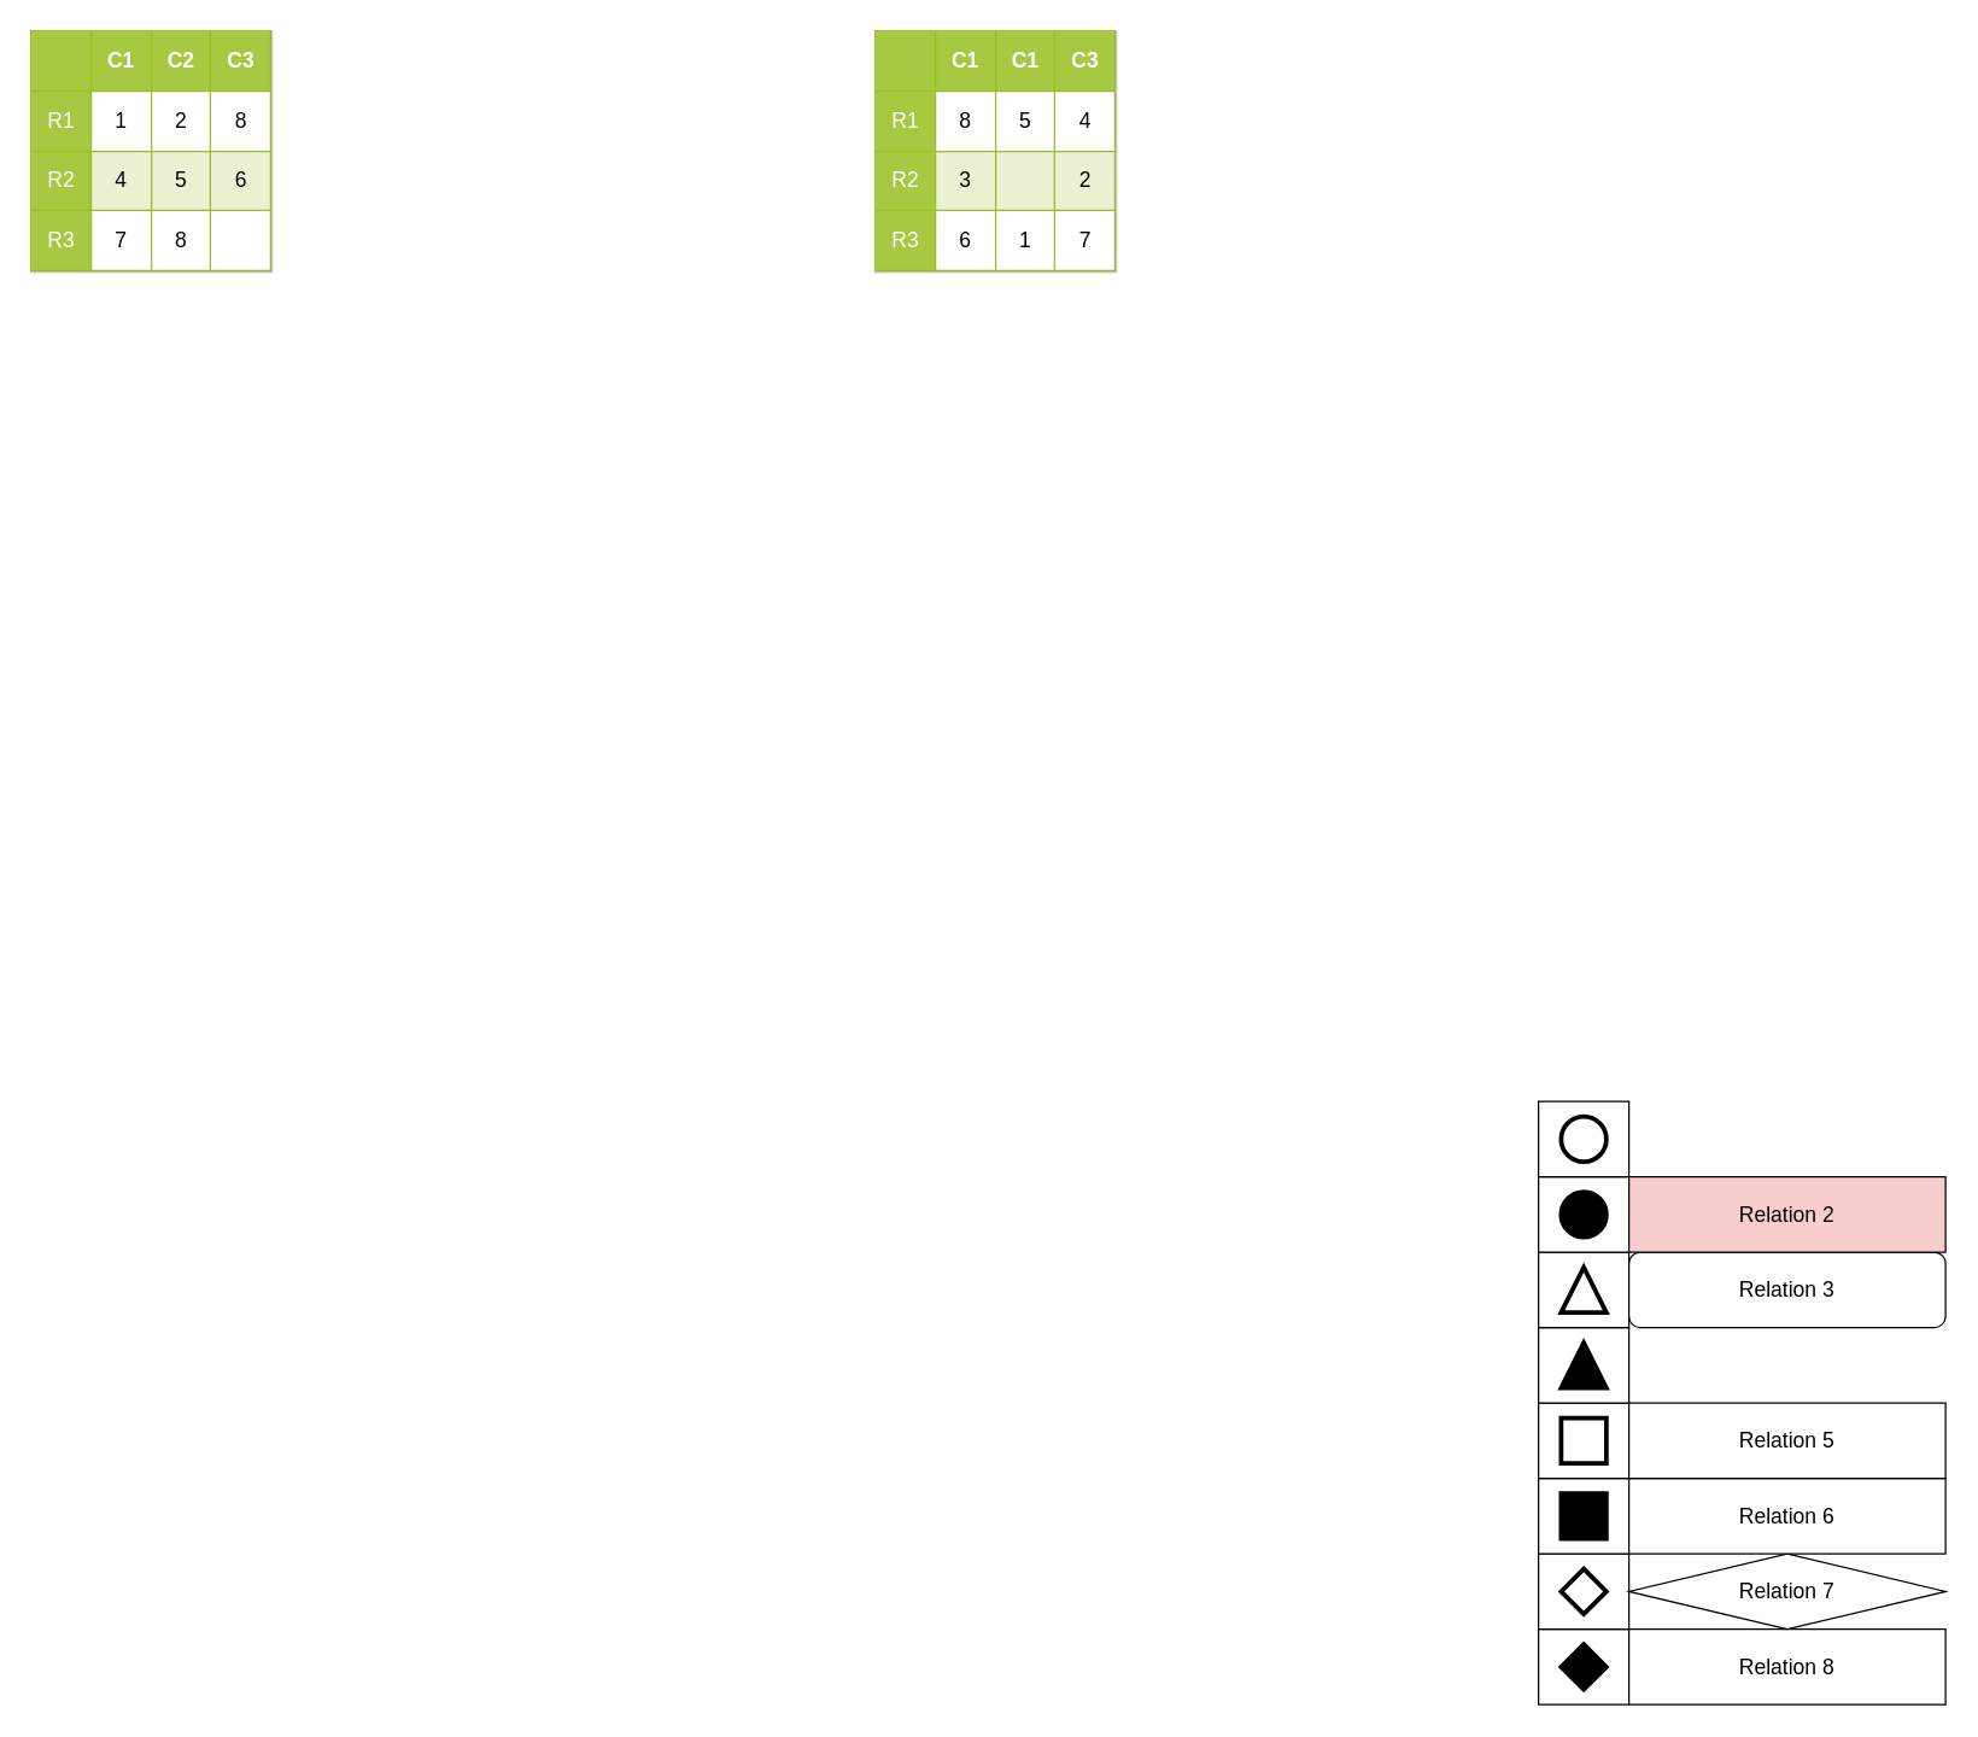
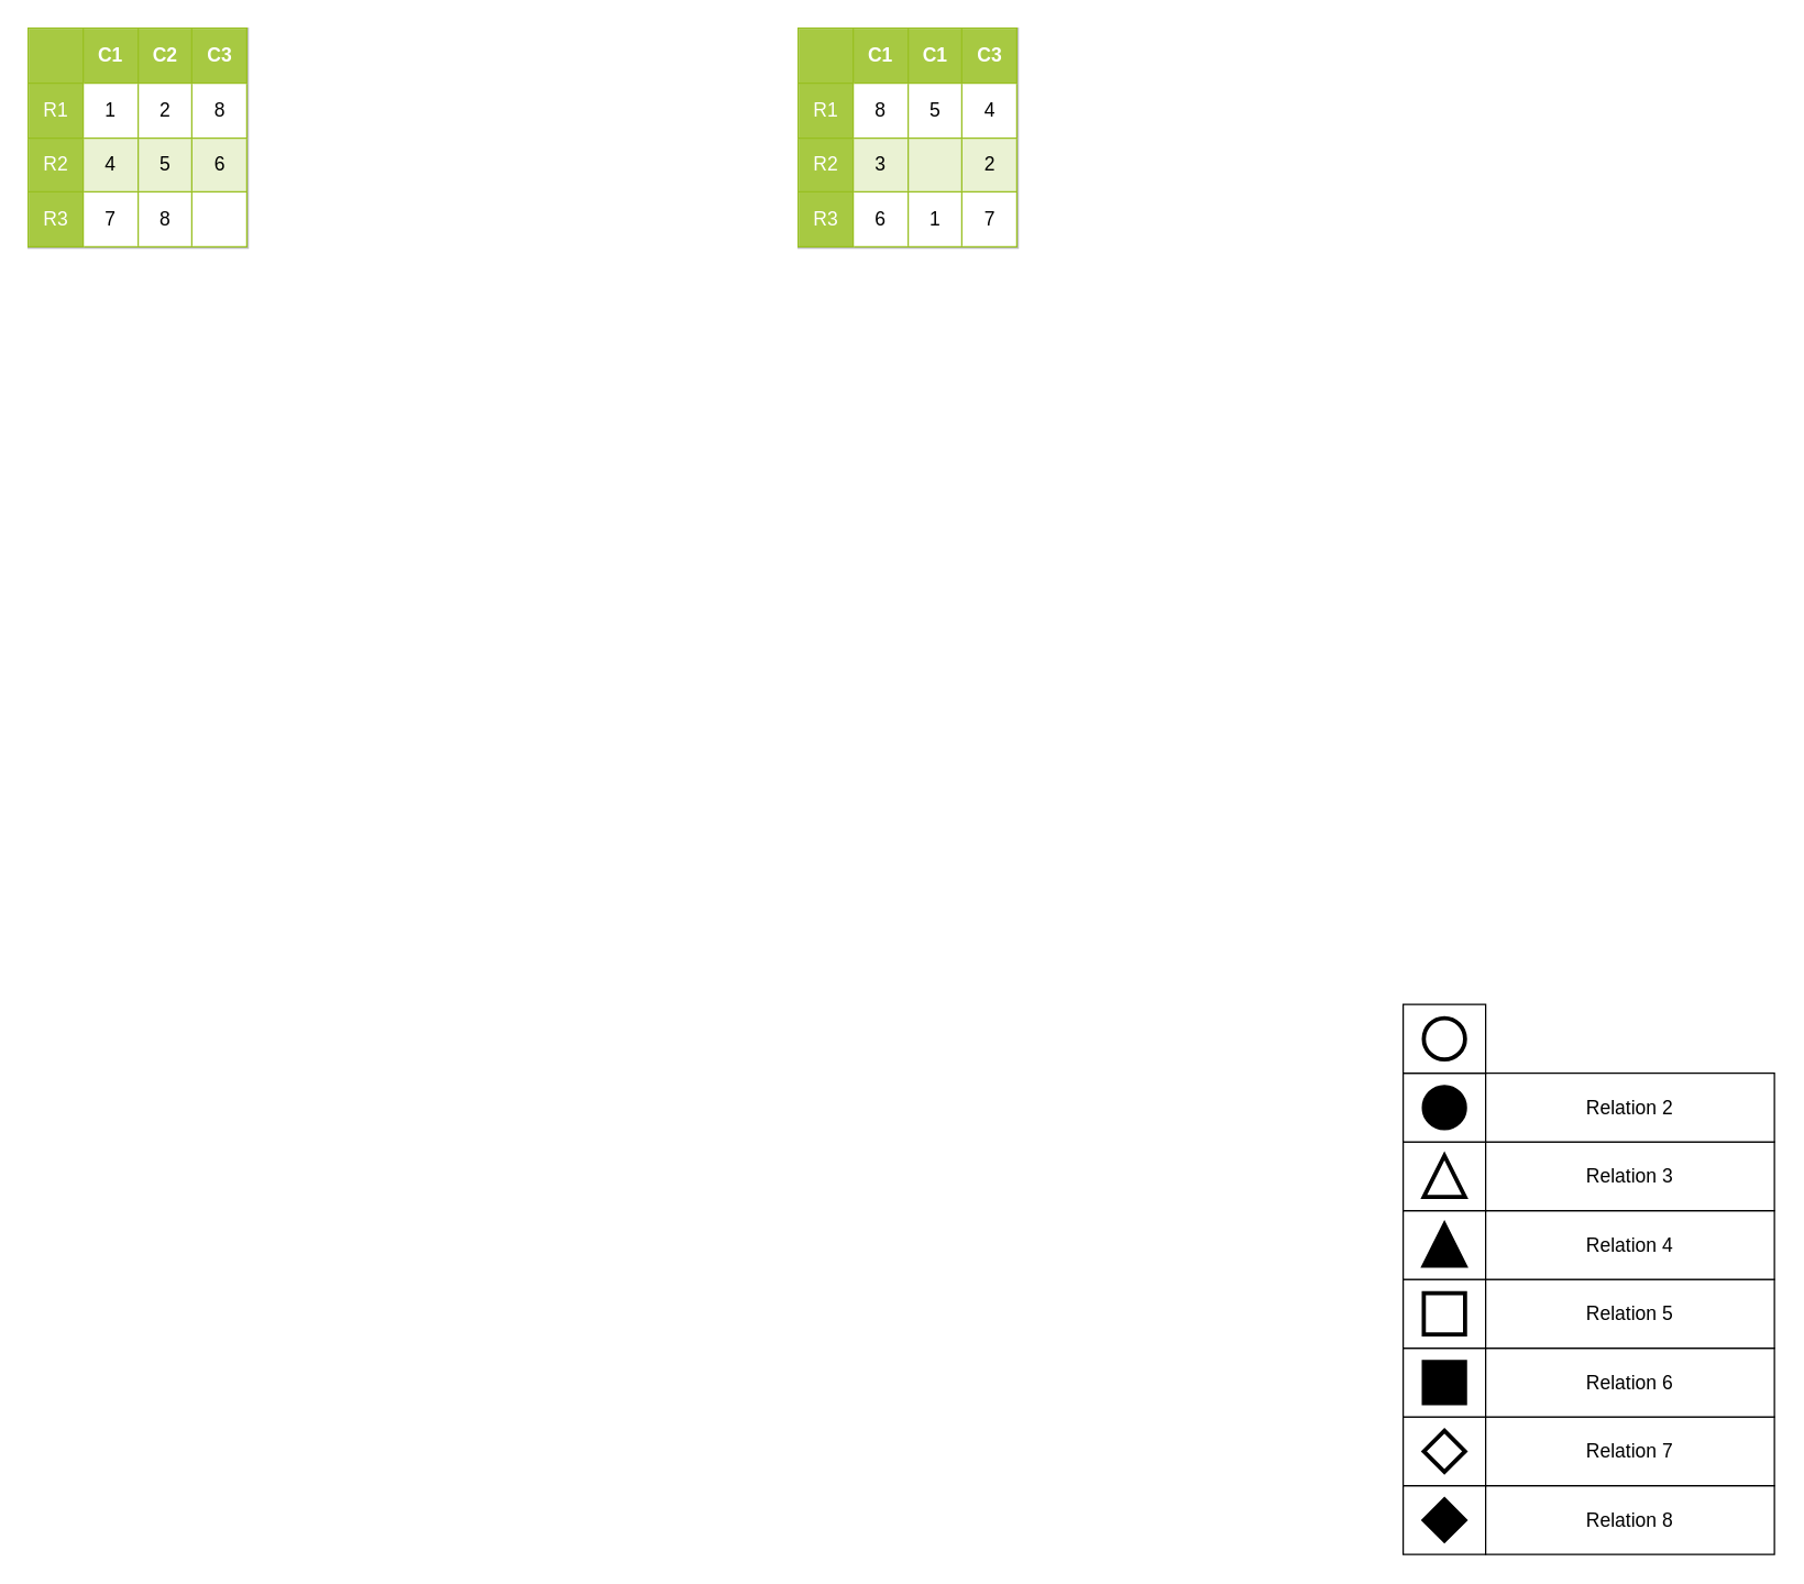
- <mxCell id="16" value="Relation 2" style="whiteSpace=wrap;html=1;rounded=0;shadow=0;strokeWidth=1;fontSize=14;fontColor=#000000;fillColor=#f8cecc;" parent="1" vertex="1"><mxGeometry x="1080" y="780" width="210" height="50" as="geometry" /></mxCell>
+ <mxCell id="16" value="Relation 2" style="whiteSpace=wrap;html=1;rounded=0;shadow=0;strokeWidth=1;fontSize=14;fontColor=#000000;" parent="1" vertex="1"><mxGeometry x="1080" y="780" width="210" height="50" as="geometry" /></mxCell>
- <mxCell id="14" value="Relation 3" style="whiteSpace=wrap;html=1;shadow=0;strokeWidth=1;fontSize=14;fontColor=#000000;rounded=1;" parent="1" vertex="1"><mxGeometry x="1080" y="830" width="210" height="50" as="geometry" /></mxCell>
+ <mxCell id="14" value="Relation 3" style="whiteSpace=wrap;html=1;rounded=0;shadow=0;strokeWidth=1;fontSize=14;fontColor=#000000;" parent="1" vertex="1"><mxGeometry x="1080" y="830" width="210" height="50" as="geometry" /></mxCell>
+ <mxCell id="12" value="Relation 4" style="whiteSpace=wrap;html=1;rounded=0;shadow=0;strokeWidth=1;fontSize=14;fontColor=#000000;" parent="1" vertex="1"><mxGeometry x="1080" y="880" width="210" height="50" as="geometry" /></mxCell>
- <mxCell id="6" value="Relation 7" style="rhombus;whiteSpace=wrap;html=1;shadow=0;strokeWidth=1;fontSize=14;fontColor=#000000;" parent="1" vertex="1"><mxGeometry x="1080" y="1030" width="210" height="50" as="geometry" /></mxCell>
+ <mxCell id="6" value="Relation 7" style="whiteSpace=wrap;html=1;rounded=0;shadow=0;strokeWidth=1;fontSize=14;fontColor=#000000;" parent="1" vertex="1"><mxGeometry x="1080" y="1030" width="210" height="50" as="geometry" /></mxCell>
